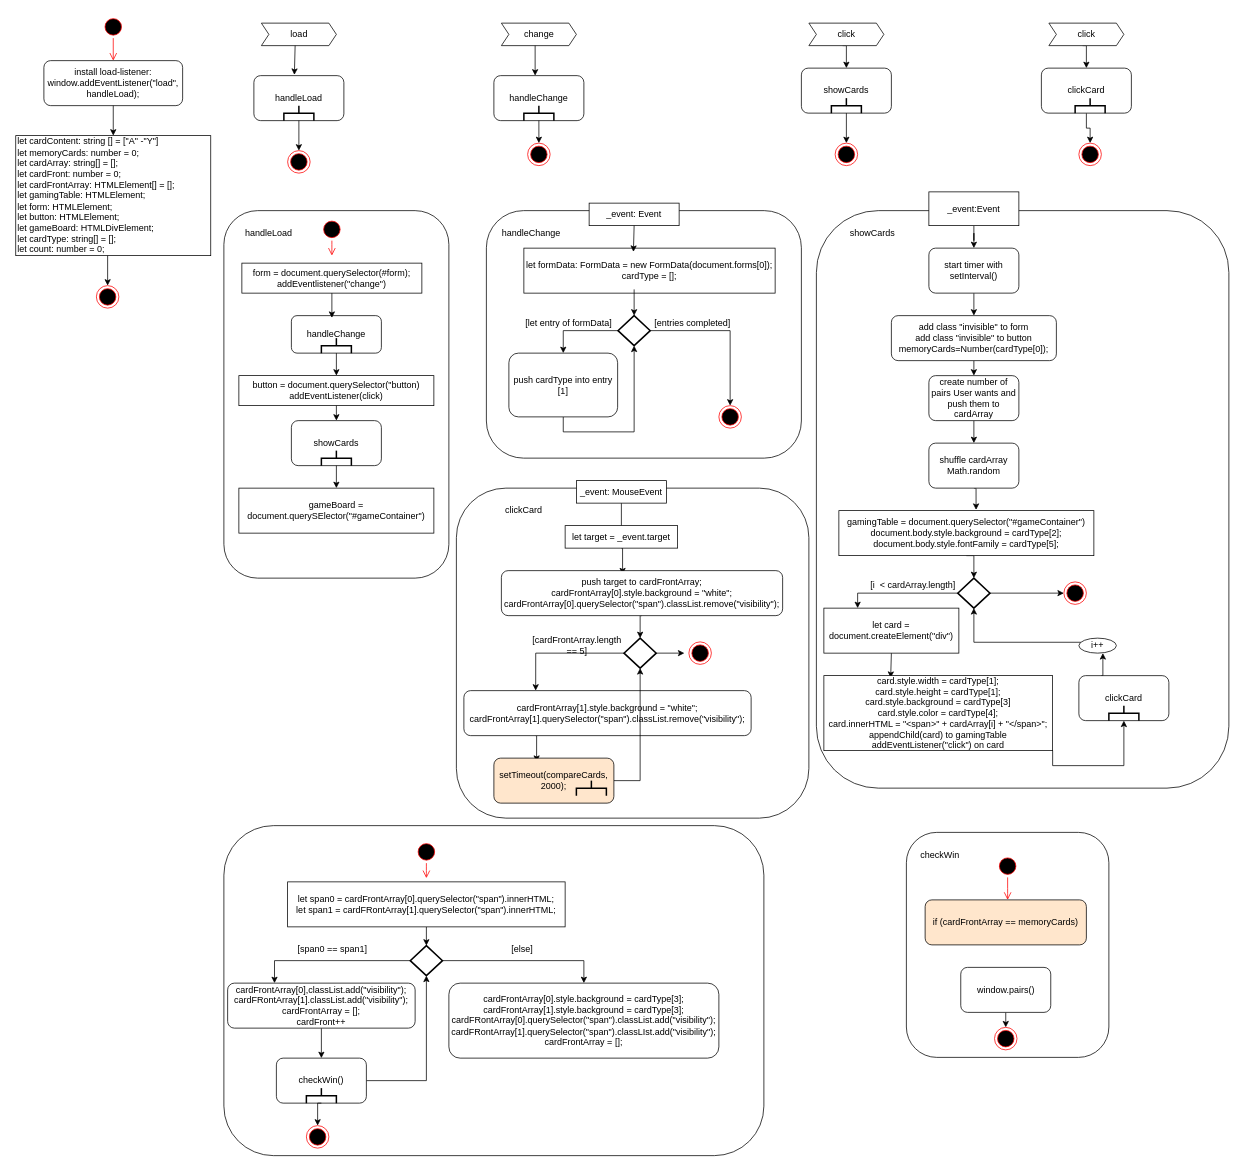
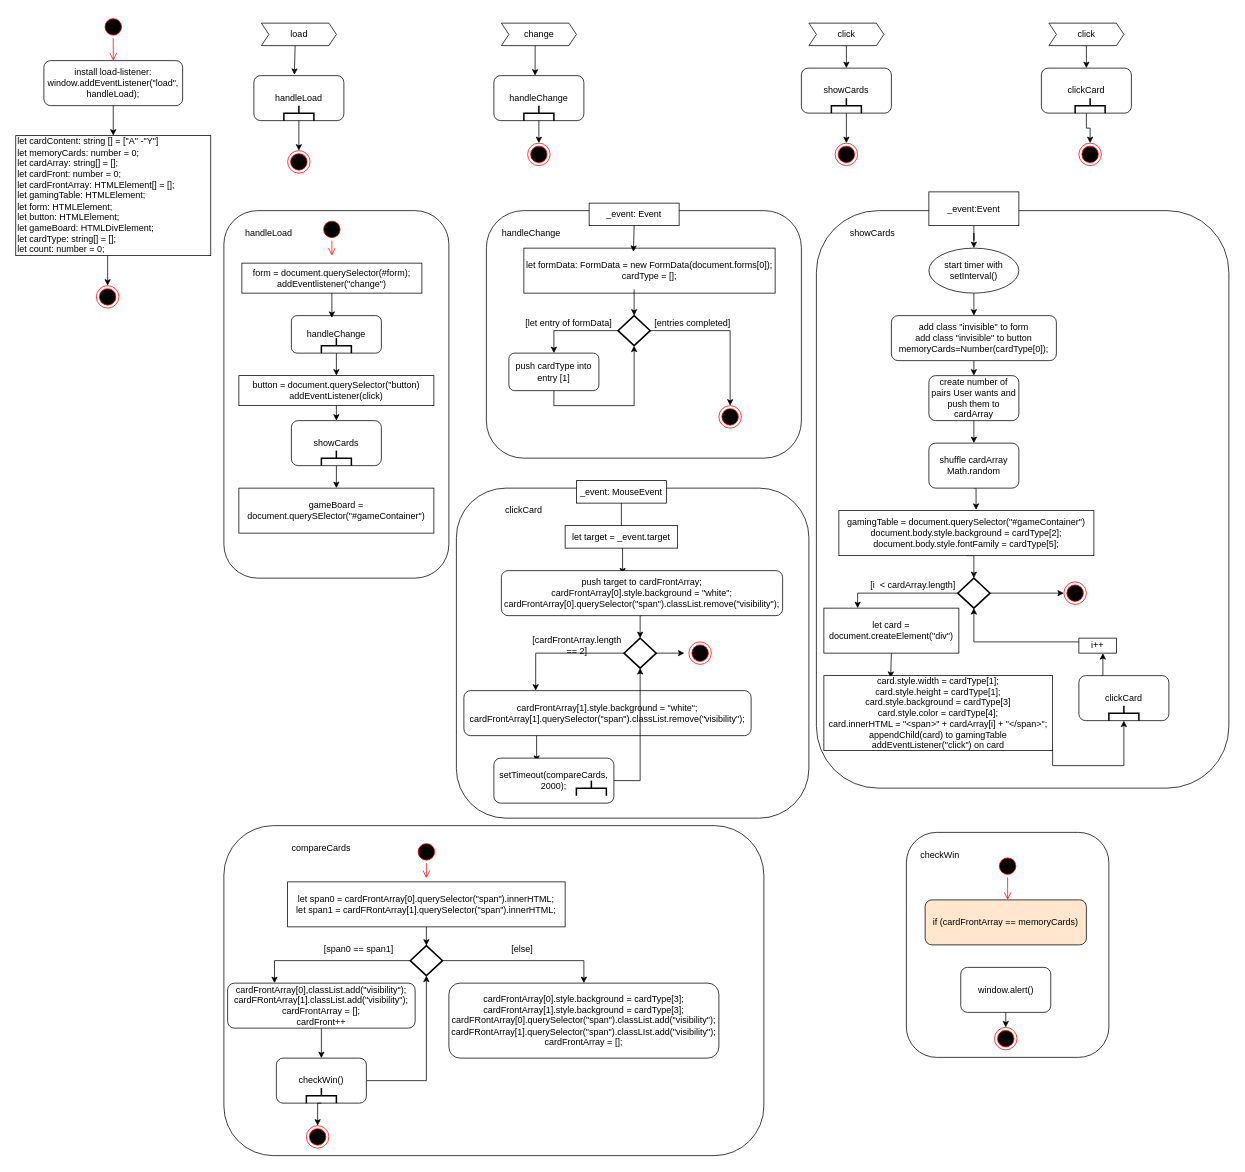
- <mxCell id="60" value="start timer with setInterval()" style="rounded=1;whiteSpace=wrap;html=1;" parent="1" vertex="1"><mxGeometry x="1238" y="330" width="120" height="60" as="geometry" /></mxCell>
+ <mxCell id="60" value="start timer with setInterval()" style="ellipse;whiteSpace=wrap;html=1;" parent="1" vertex="1"><mxGeometry x="1238" y="330" width="120" height="60" as="geometry" /></mxCell>
- <mxCell id="46" value="push cardType into entry [1]" style="rounded=1;whiteSpace=wrap;html=1;" parent="1" vertex="1"><mxGeometry x="678" y="470" width="145" height="85" as="geometry" /></mxCell>
+ <mxCell id="46" value="push cardType into entry [1]" style="rounded=1;whiteSpace=wrap;html=1;" parent="1" vertex="1"><mxGeometry x="678" y="470" width="120" height="50" as="geometry" /></mxCell>
- <mxCell id="102" value="[cardFrontArray.length == 5]" style="text;html=1;strokeColor=none;fillColor=none;align=center;verticalAlign=middle;whiteSpace=wrap;rounded=0;" parent="1" vertex="1"><mxGeometry x="713.5" y="850" width="110" height="20" as="geometry" /></mxCell>
+ <mxCell id="102" value="[cardFrontArray.length == 2]" style="text;html=1;strokeColor=none;fillColor=none;align=center;verticalAlign=middle;whiteSpace=wrap;rounded=0;" parent="1" vertex="1"><mxGeometry x="713.5" y="850" width="110" height="20" as="geometry" /></mxCell>
- <mxCell id="82" value="i++" style="ellipse;whiteSpace=wrap;html=1;" parent="1" vertex="1"><mxGeometry x="1438" y="850" width="50" height="20" as="geometry" /></mxCell>
+ <mxCell id="82" value="i++" style="rounded=0;whiteSpace=wrap;html=1;" parent="1" vertex="1"><mxGeometry x="1438" y="850" width="50" height="20" as="geometry" /></mxCell>
- <mxCell id="104" value="setTimeout(compareCards, 2000);" style="rounded=1;whiteSpace=wrap;html=1;fillColor=#ffe6cc;" parent="1" vertex="1"><mxGeometry x="658" y="1010" width="160" height="60" as="geometry" /></mxCell>
+ <mxCell id="104" value="setTimeout(compareCards, 2000);" style="rounded=1;whiteSpace=wrap;html=1;" parent="1" vertex="1"><mxGeometry x="658" y="1010" width="160" height="60" as="geometry" /></mxCell>
+ <mxCell id="109" value="compareCards" style="text;html=1;strokeColor=none;fillColor=none;align=center;verticalAlign=middle;whiteSpace=wrap;rounded=0;" parent="1" vertex="1"><mxGeometry x="408" y="1120" width="40" height="20" as="geometry" /></mxCell>
- <mxCell id="119" value="[span0 == span1]" style="text;html=1;strokeColor=none;fillColor=none;align=center;verticalAlign=middle;whiteSpace=wrap;rounded=0;" parent="1" vertex="1"><mxGeometry x="383" y="1255" width="120" height="20" as="geometry" /></mxCell>
+ <mxCell id="119" value="[span0 == span1]" style="text;html=1;strokeColor=none;fillColor=none;align=center;verticalAlign=middle;whiteSpace=wrap;rounded=0;" parent="1" vertex="1"><mxGeometry x="418" y="1255" width="120" height="20" as="geometry" /></mxCell>
- <mxCell id="133" value="window.pairs()" style="rounded=1;whiteSpace=wrap;html=1;" parent="1" vertex="1"><mxGeometry x="1280.5" y="1289" width="120" height="60" as="geometry" /></mxCell>
+ <mxCell id="133" value="window.alert()" style="rounded=1;whiteSpace=wrap;html=1;" parent="1" vertex="1"><mxGeometry x="1280.5" y="1289" width="120" height="60" as="geometry" /></mxCell>
